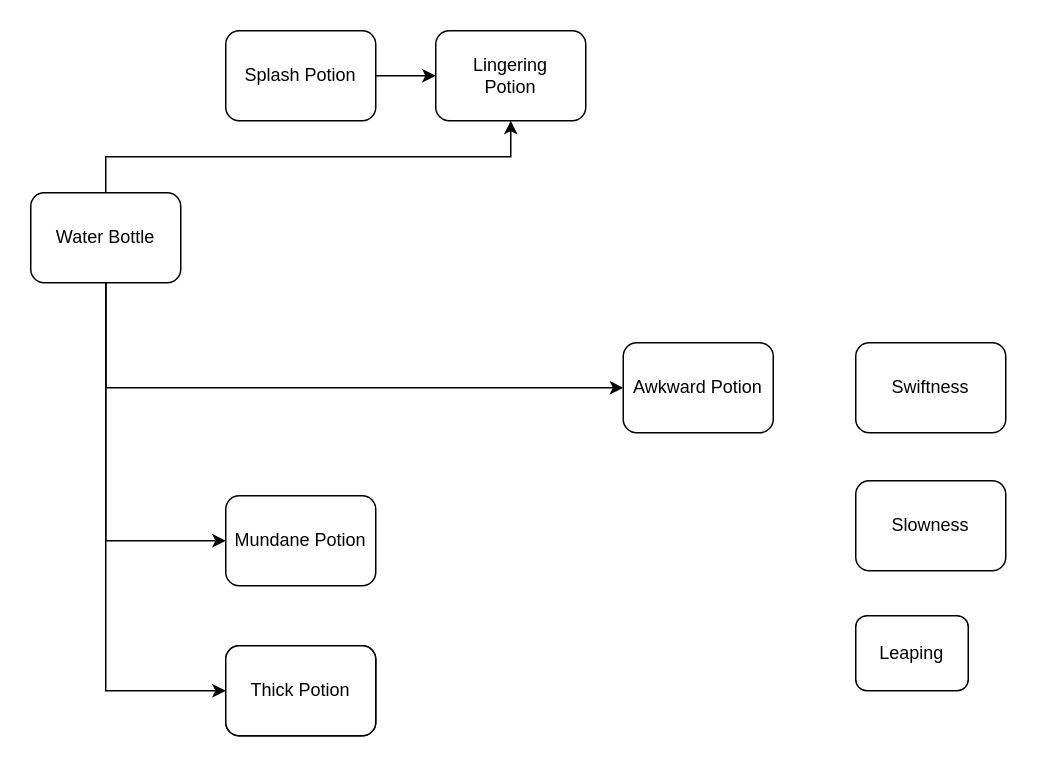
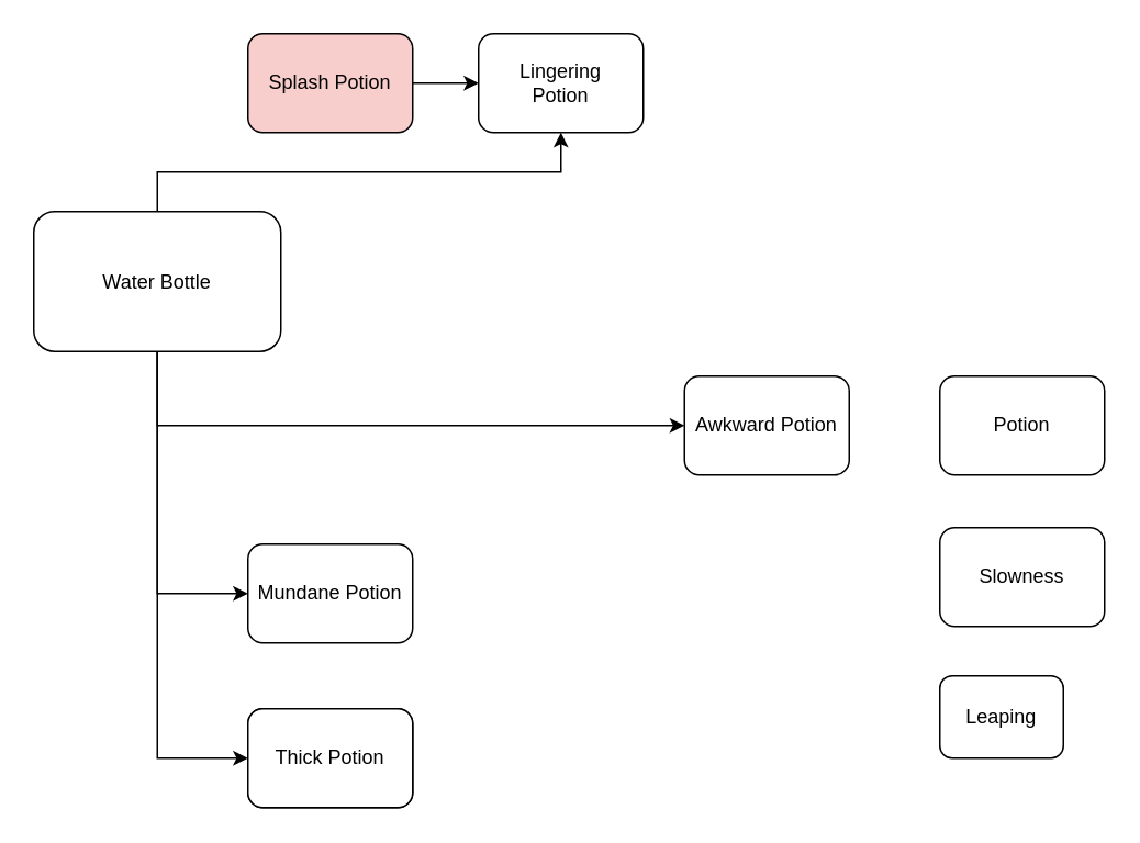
- <mxCell id="9" value="Splash Potion" style="rounded=1;whiteSpace=wrap;html=1;" vertex="1" parent="1"><mxGeometry x="150" y="20" width="100" height="60" as="geometry" /></mxCell>
+ <mxCell id="9" value="Splash Potion" style="rounded=1;whiteSpace=wrap;html=1;fillColor=#f8cecc;" vertex="1" parent="1"><mxGeometry x="150" y="20" width="100" height="60" as="geometry" /></mxCell>
- <mxCell id="6" value="Water Bottle" style="rounded=1;whiteSpace=wrap;html=1;" vertex="1" parent="1"><mxGeometry x="20" y="128" width="100" height="60" as="geometry" /></mxCell>
+ <mxCell id="6" value="Water Bottle" style="rounded=1;whiteSpace=wrap;html=1;" vertex="1" parent="1"><mxGeometry x="20" y="128" width="150" height="85" as="geometry" /></mxCell>
- <mxCell id="14" value="Swiftness" style="rounded=1;whiteSpace=wrap;html=1;" vertex="1" parent="1"><mxGeometry x="570" y="228" width="100" height="60" as="geometry" /></mxCell>
+ <mxCell id="14" value="Potion" style="rounded=1;whiteSpace=wrap;html=1;" vertex="1" parent="1"><mxGeometry x="570" y="228" width="100" height="60" as="geometry" /></mxCell>
